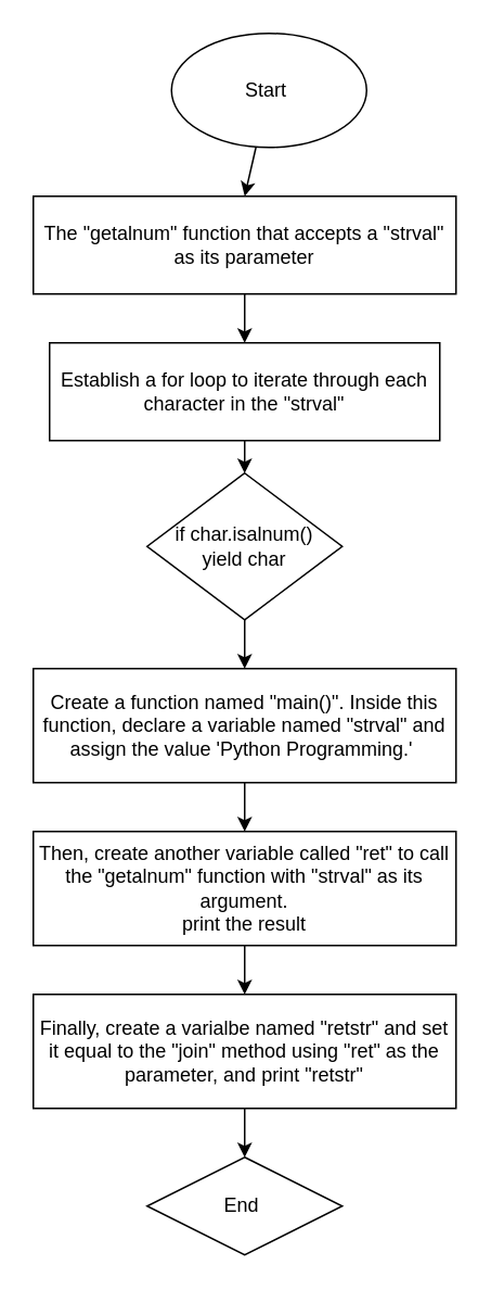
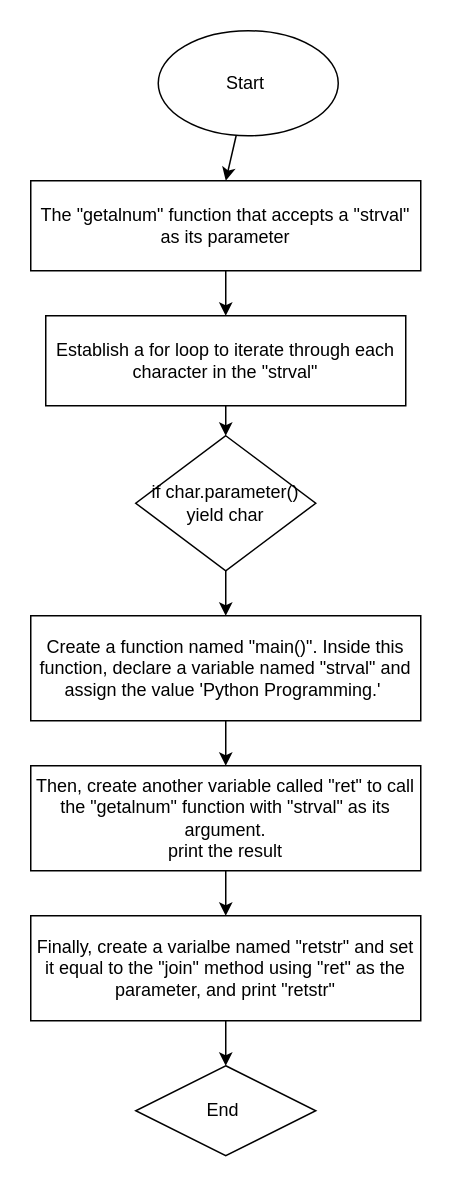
- <mxCell id="9" value="if char.isalnum()&lt;br&gt;yield char" style="rhombus;whiteSpace=wrap;html=1;" vertex="1" parent="1"><mxGeometry x="90" y="290" width="120" height="90" as="geometry" /></mxCell>
+ <mxCell id="9" value="if char.parameter()&lt;br&gt;yield char" style="rhombus;whiteSpace=wrap;html=1;" vertex="1" parent="1"><mxGeometry x="90" y="290" width="120" height="90" as="geometry" /></mxCell>
